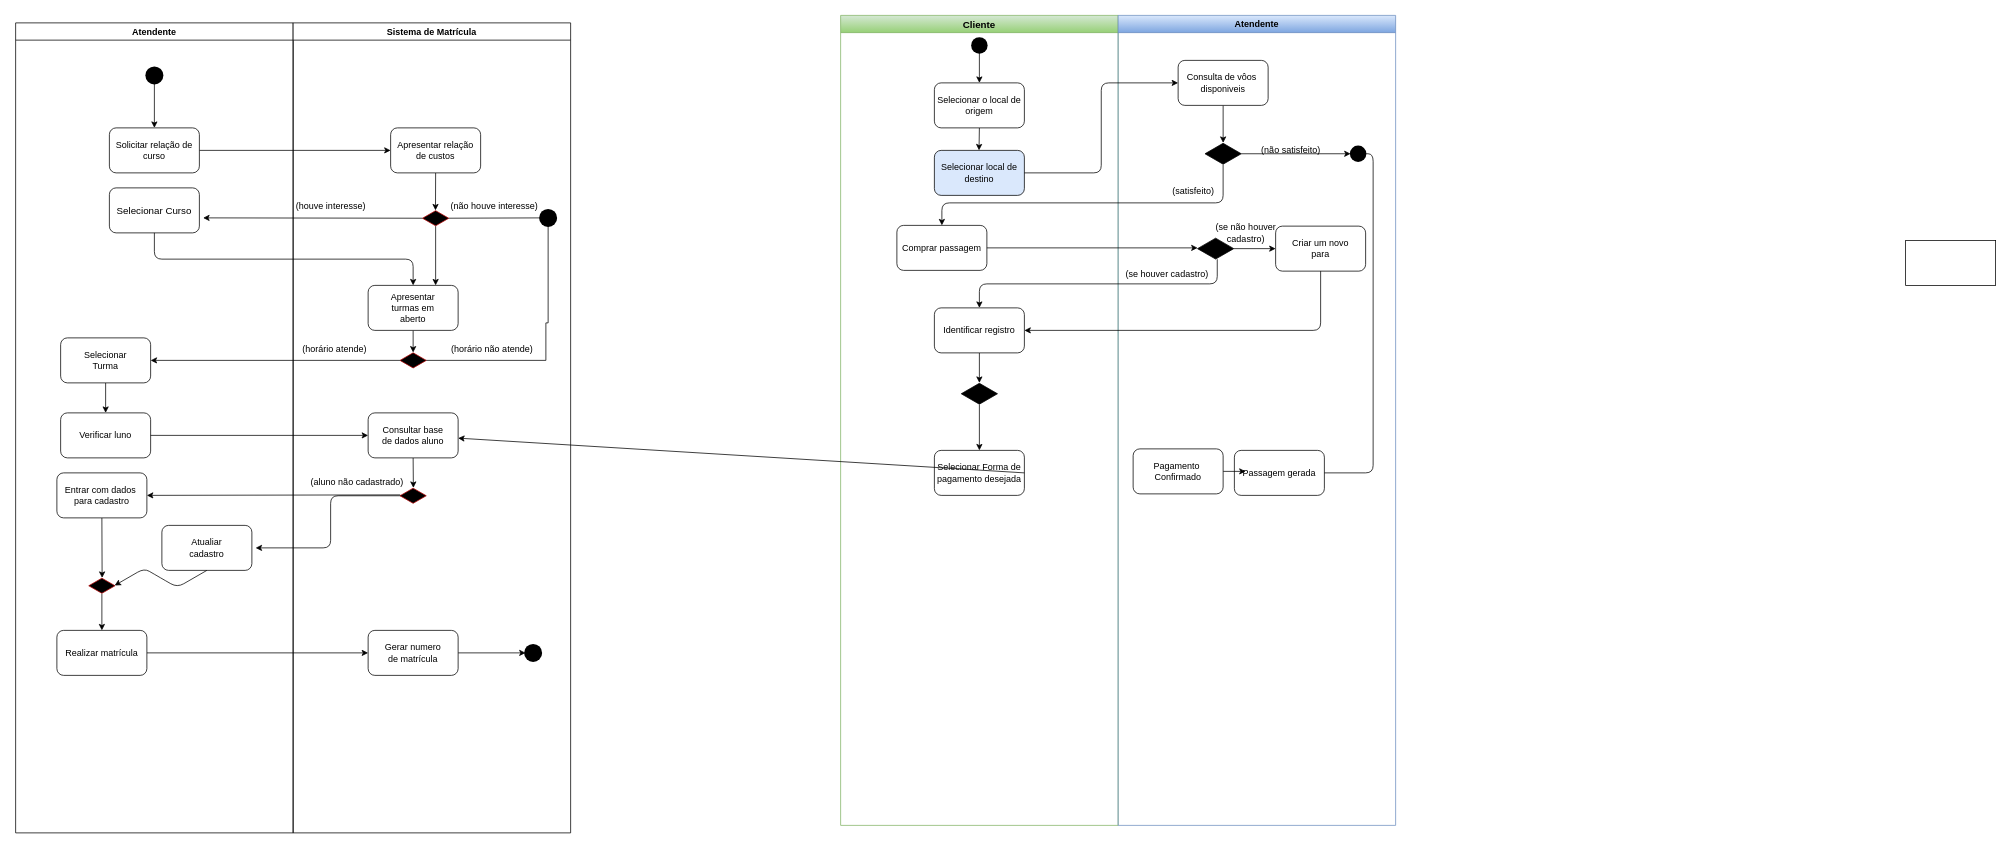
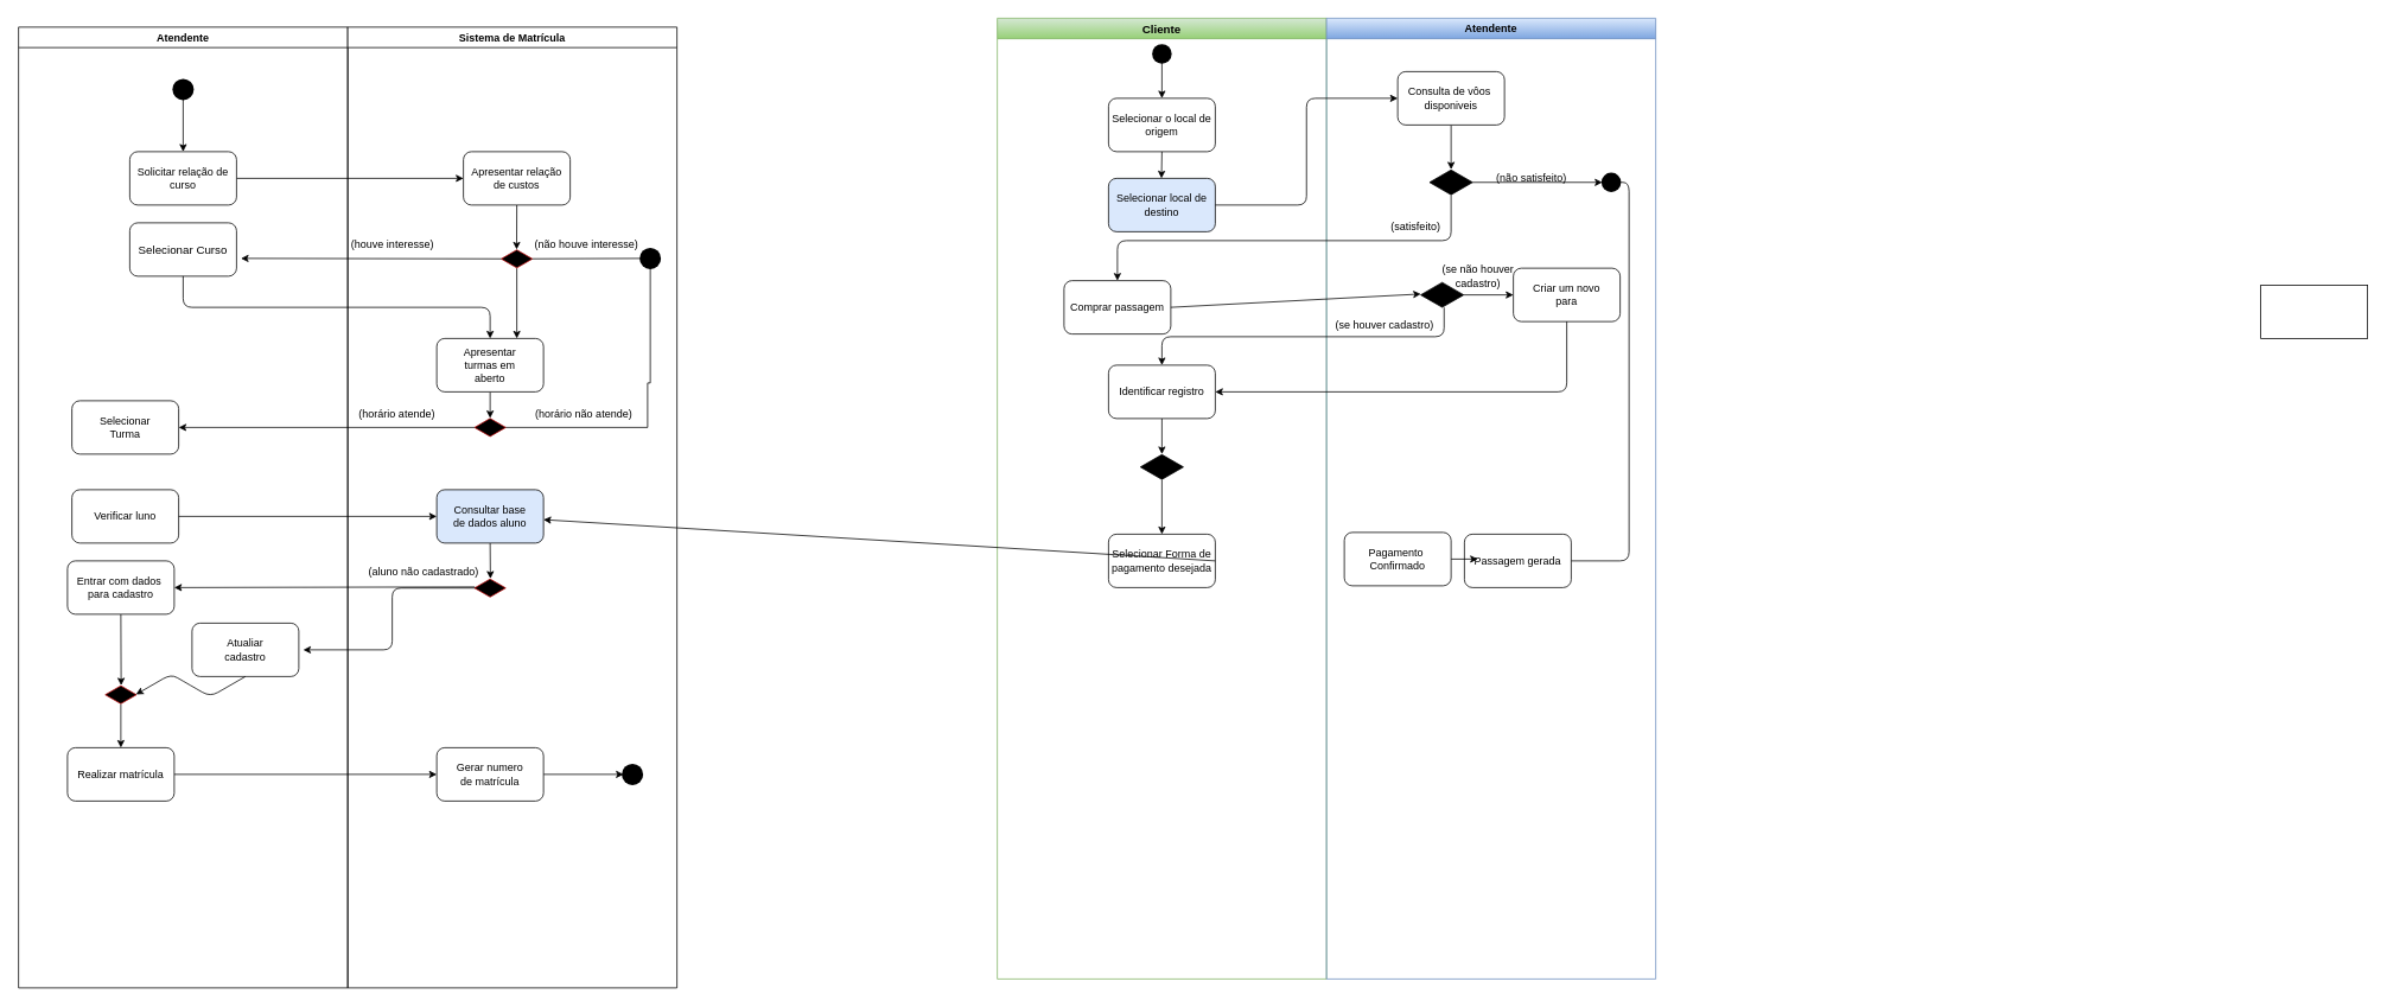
- <mxCell id="55" value="Comprar passagem" style="rounded=1;whiteSpace=wrap;html=1;" vertex="1" parent="49"><mxGeometry x="75" y="280" width="120" height="60" as="geometry" /></mxCell>
+ <mxCell id="55" value="Comprar passagem" style="rounded=1;whiteSpace=wrap;html=1;" vertex="1" parent="49"><mxGeometry x="75" y="295" width="120" height="60" as="geometry" /></mxCell>
- <mxCell id="13" style="edgeStyle=none;html=1;exitX=0.5;exitY=1;exitDx=0;exitDy=0;entryX=0.5;entryY=0;entryDx=0;entryDy=0;" edge="1" parent="8" source="14" target="15"><mxGeometry relative="1" as="geometry" /></mxCell>
- <mxCell id="26" value="Consultar base&lt;div&gt;de dados aluno&lt;/div&gt;" style="rounded=1;whiteSpace=wrap;html=1;" vertex="1" parent="8"><mxGeometry x="100" y="520" width="120" height="60" as="geometry" /></mxCell>
+ <mxCell id="26" value="Consultar base&lt;div&gt;de dados aluno&lt;/div&gt;" style="rounded=1;whiteSpace=wrap;html=1;fillColor=#dae8fc;" vertex="1" parent="8"><mxGeometry x="100" y="520" width="120" height="60" as="geometry" /></mxCell>
